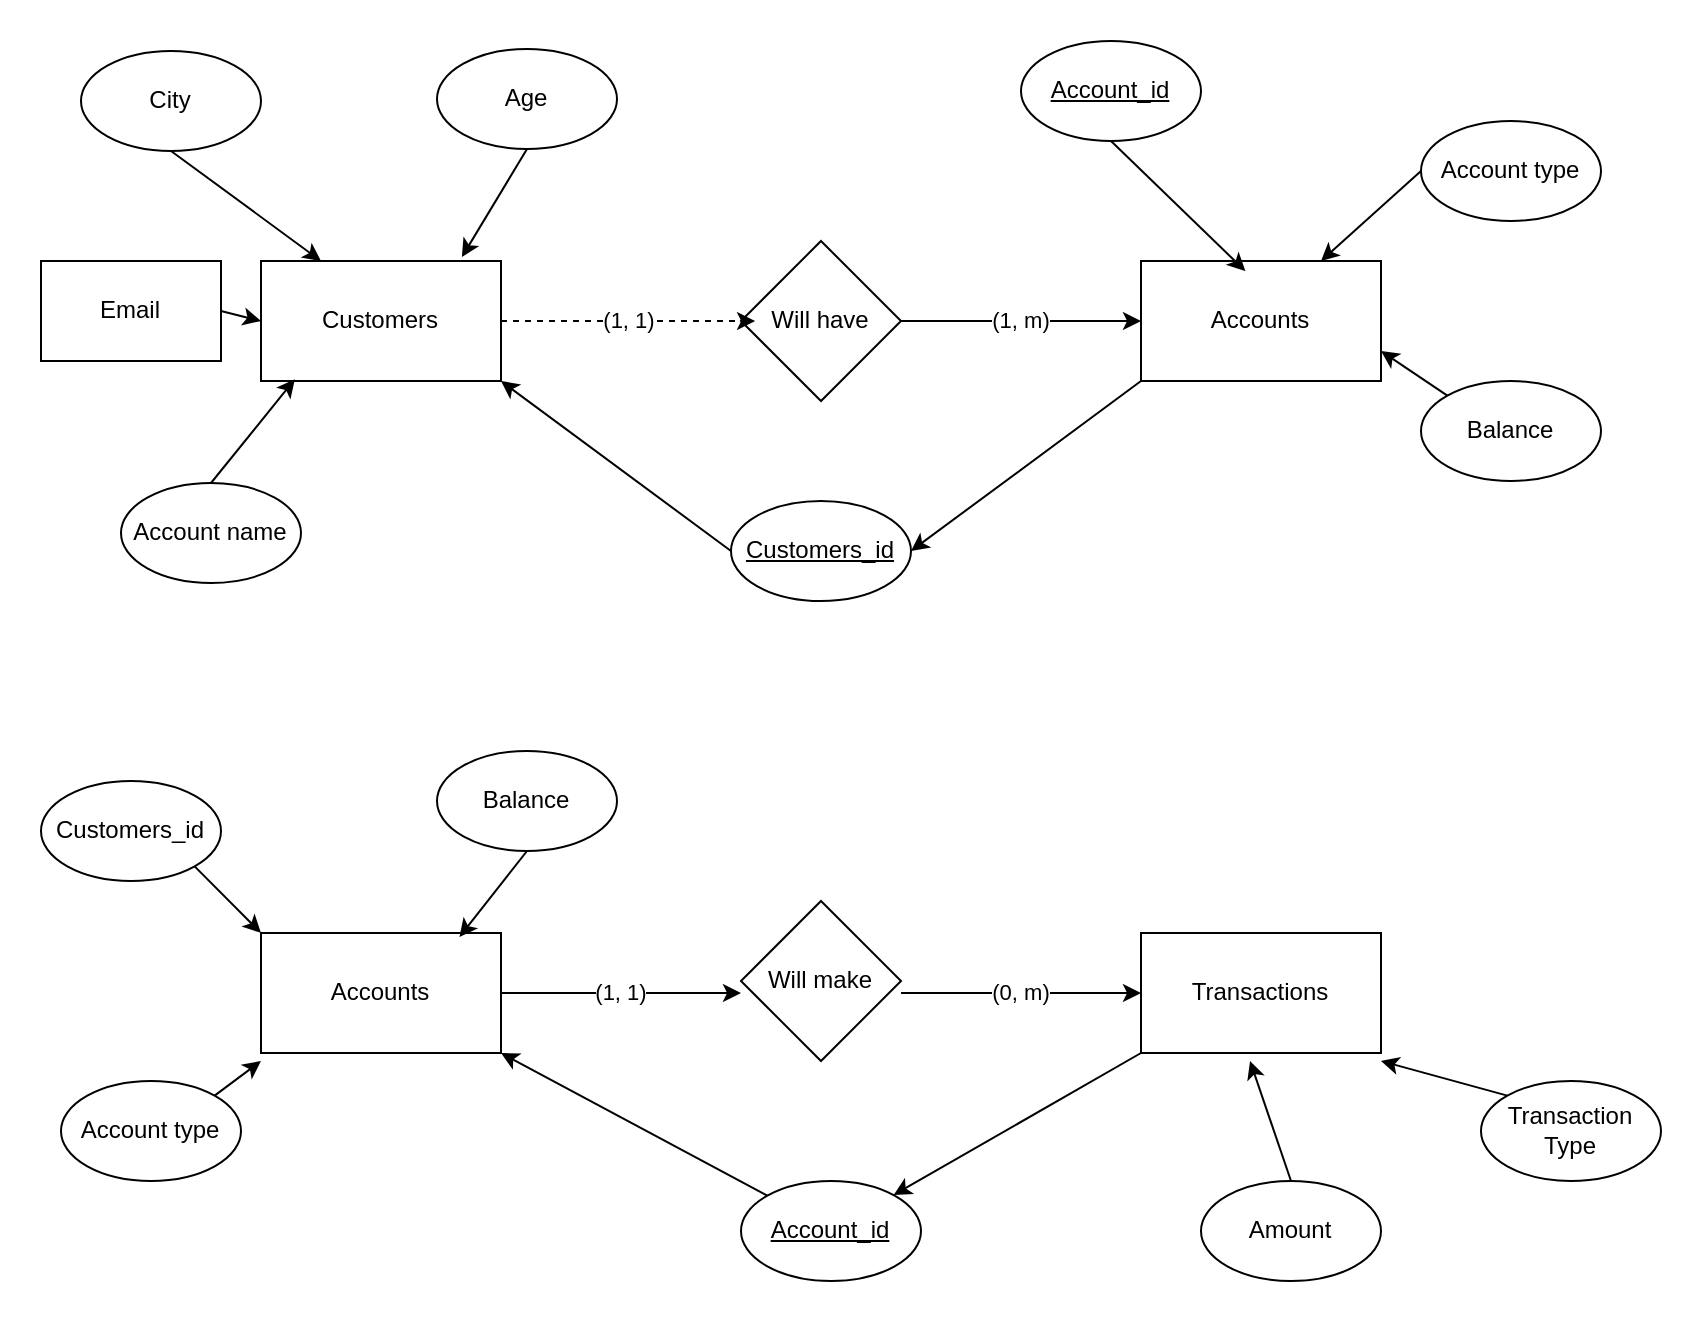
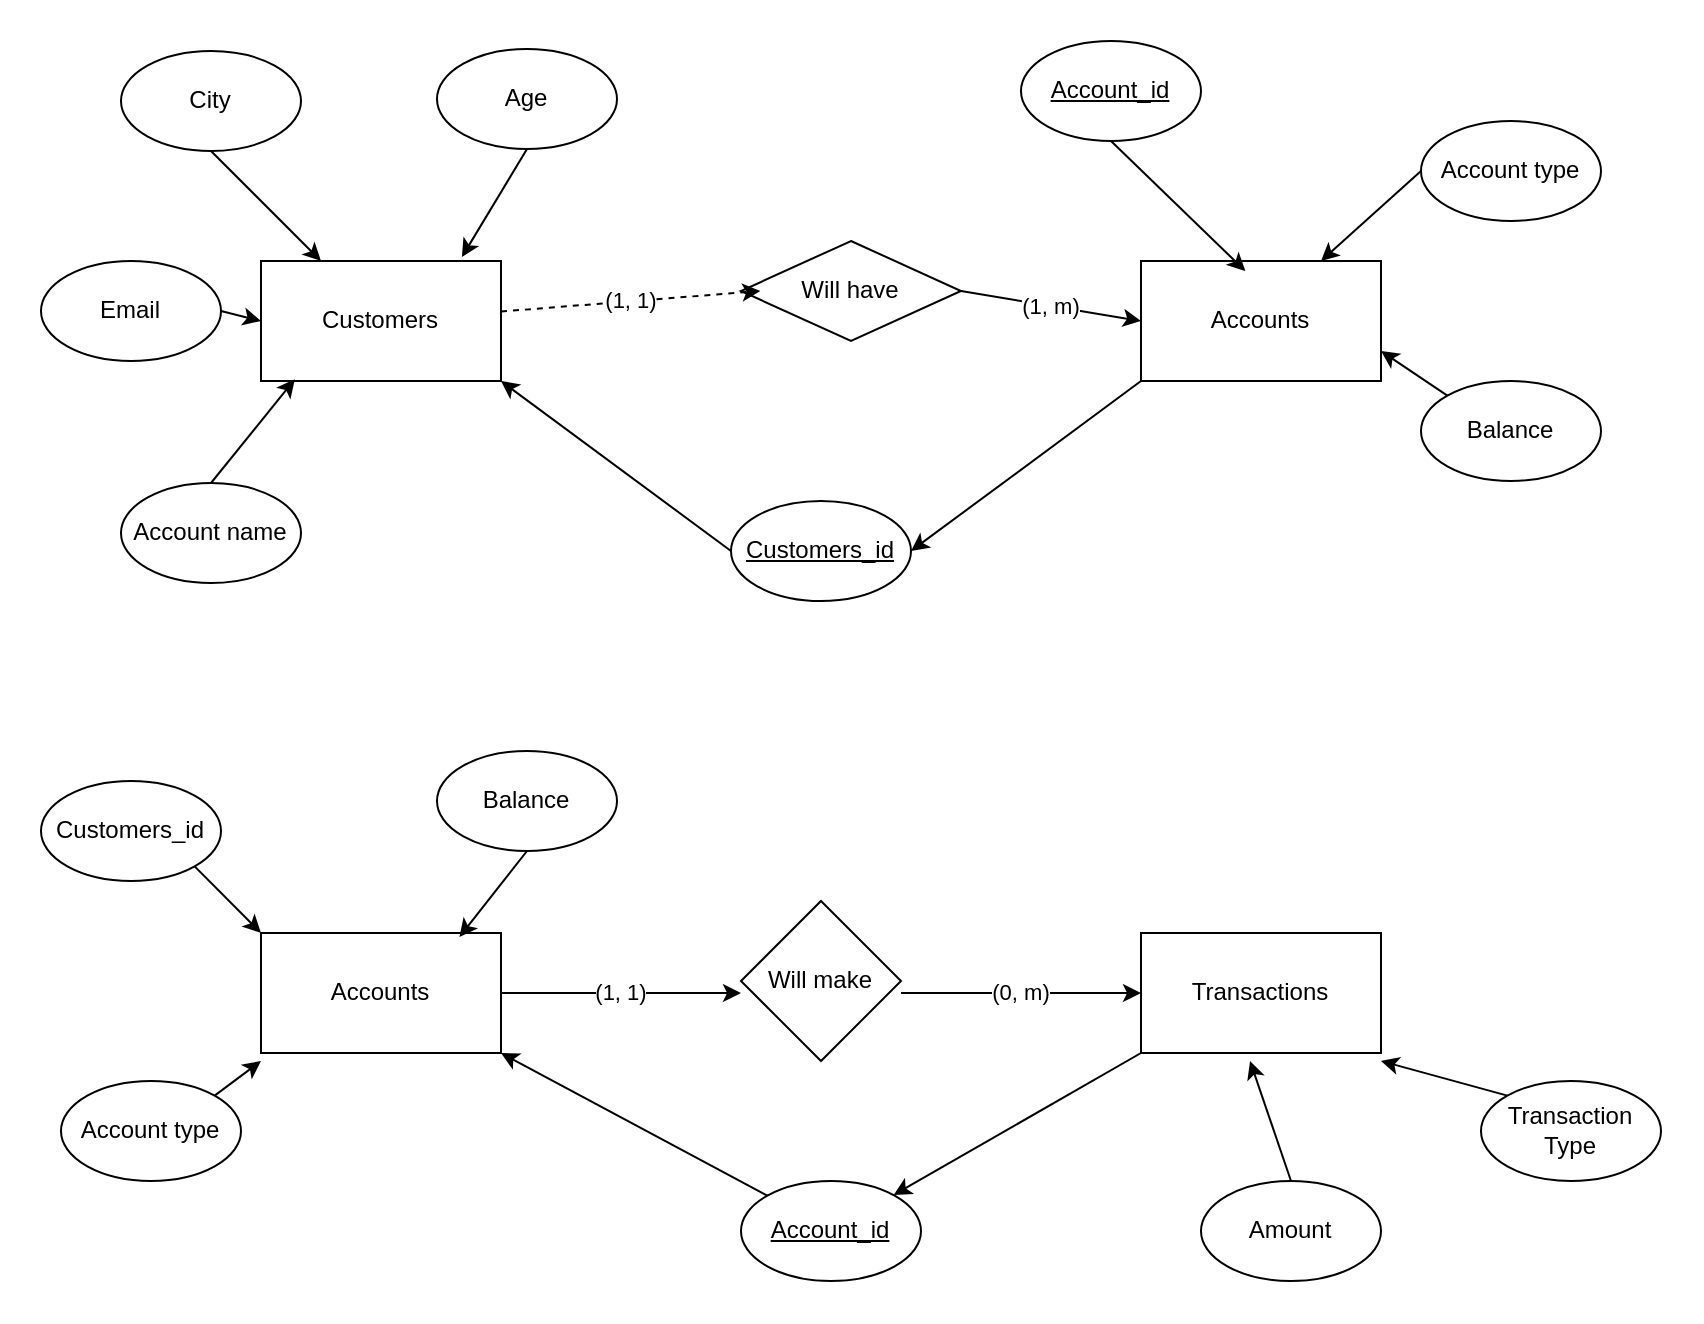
- <mxCell id="20" value="City" style="ellipse;whiteSpace=wrap;html=1;" vertex="1" parent="1"><mxGeometry x="40" y="25" width="90" height="50" as="geometry" /></mxCell>
+ <mxCell id="20" value="City" style="ellipse;whiteSpace=wrap;html=1;" vertex="1" parent="1"><mxGeometry x="60" y="25" width="90" height="50" as="geometry" /></mxCell>
- <mxCell id="18" value="Email" style="whiteSpace=wrap;html=1;rounded=0;" vertex="1" parent="1"><mxGeometry x="20" y="130" width="90" height="50" as="geometry" /></mxCell>
+ <mxCell id="18" value="Email" style="ellipse;whiteSpace=wrap;html=1;" vertex="1" parent="1"><mxGeometry x="20" y="130" width="90" height="50" as="geometry" /></mxCell>
- <mxCell id="4" value="Will have" style="rhombus;whiteSpace=wrap;html=1;" vertex="1" parent="1"><mxGeometry x="370" y="120" width="80" height="80" as="geometry" /></mxCell>
+ <mxCell id="4" value="Will have" style="rhombus;whiteSpace=wrap;html=1;" vertex="1" parent="1"><mxGeometry x="370" y="120" width="110" height="50" as="geometry" /></mxCell>
